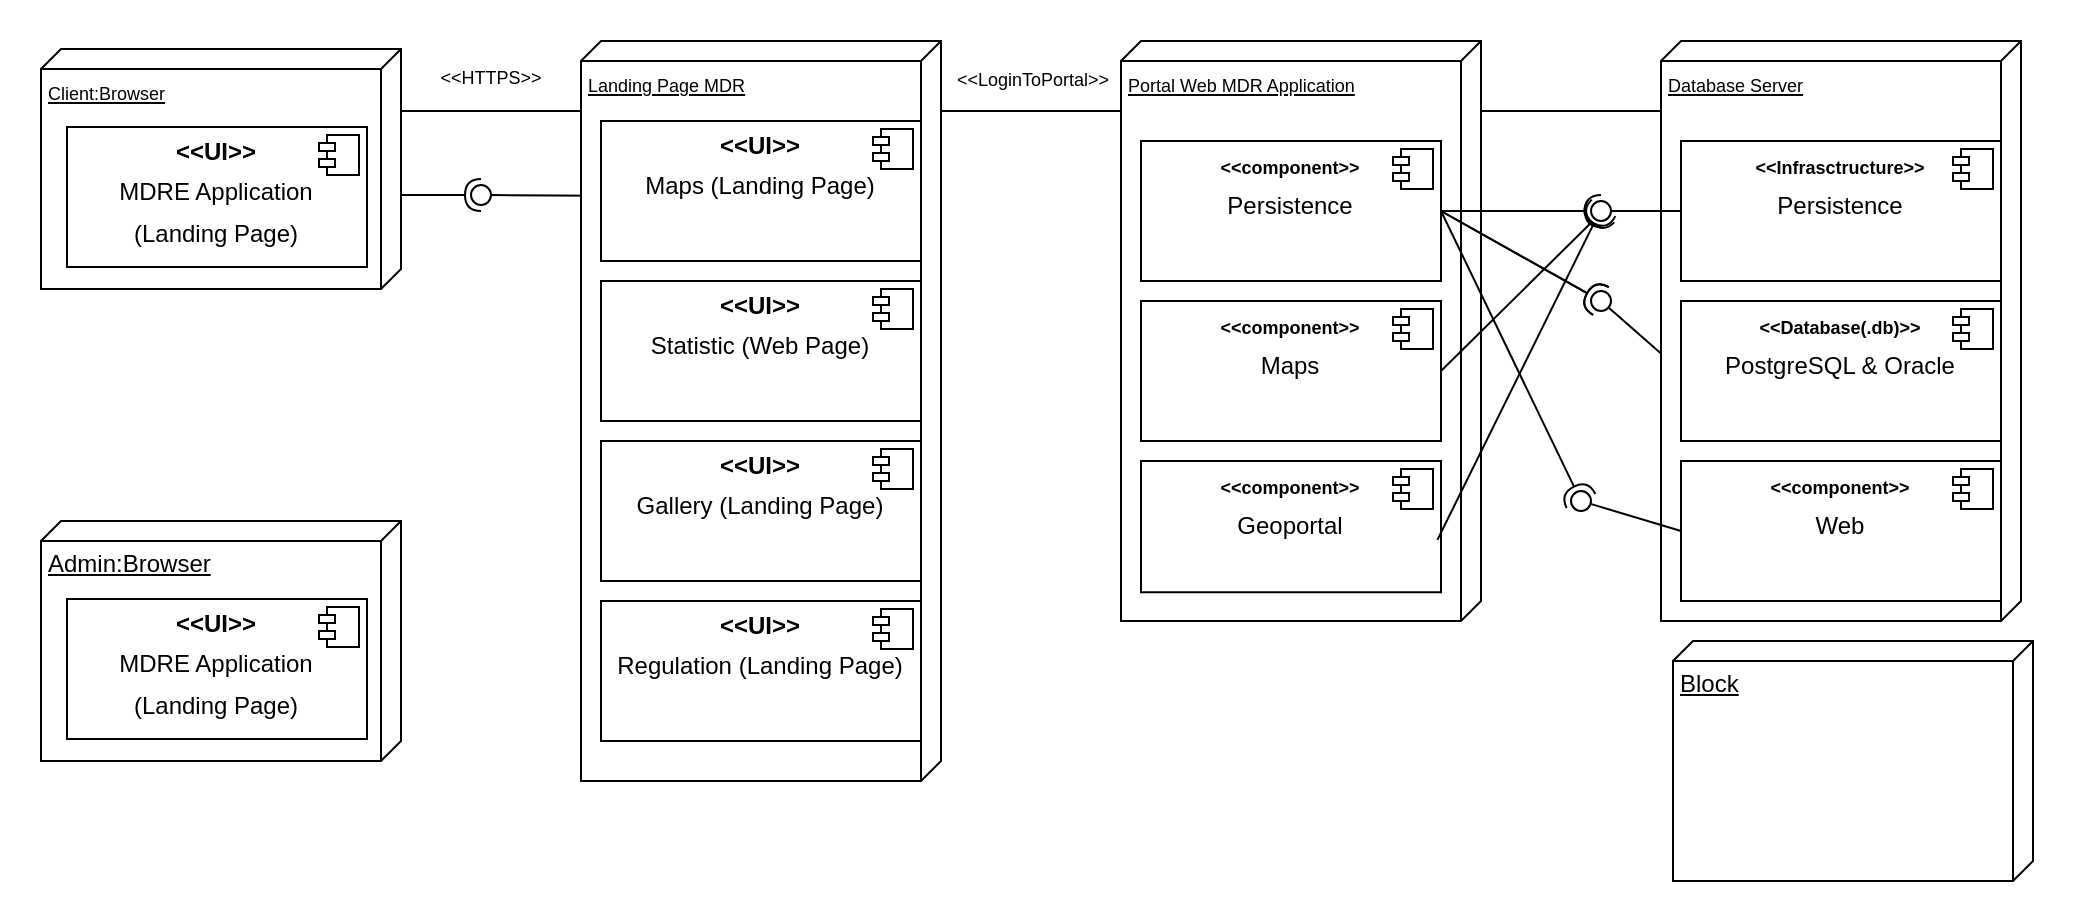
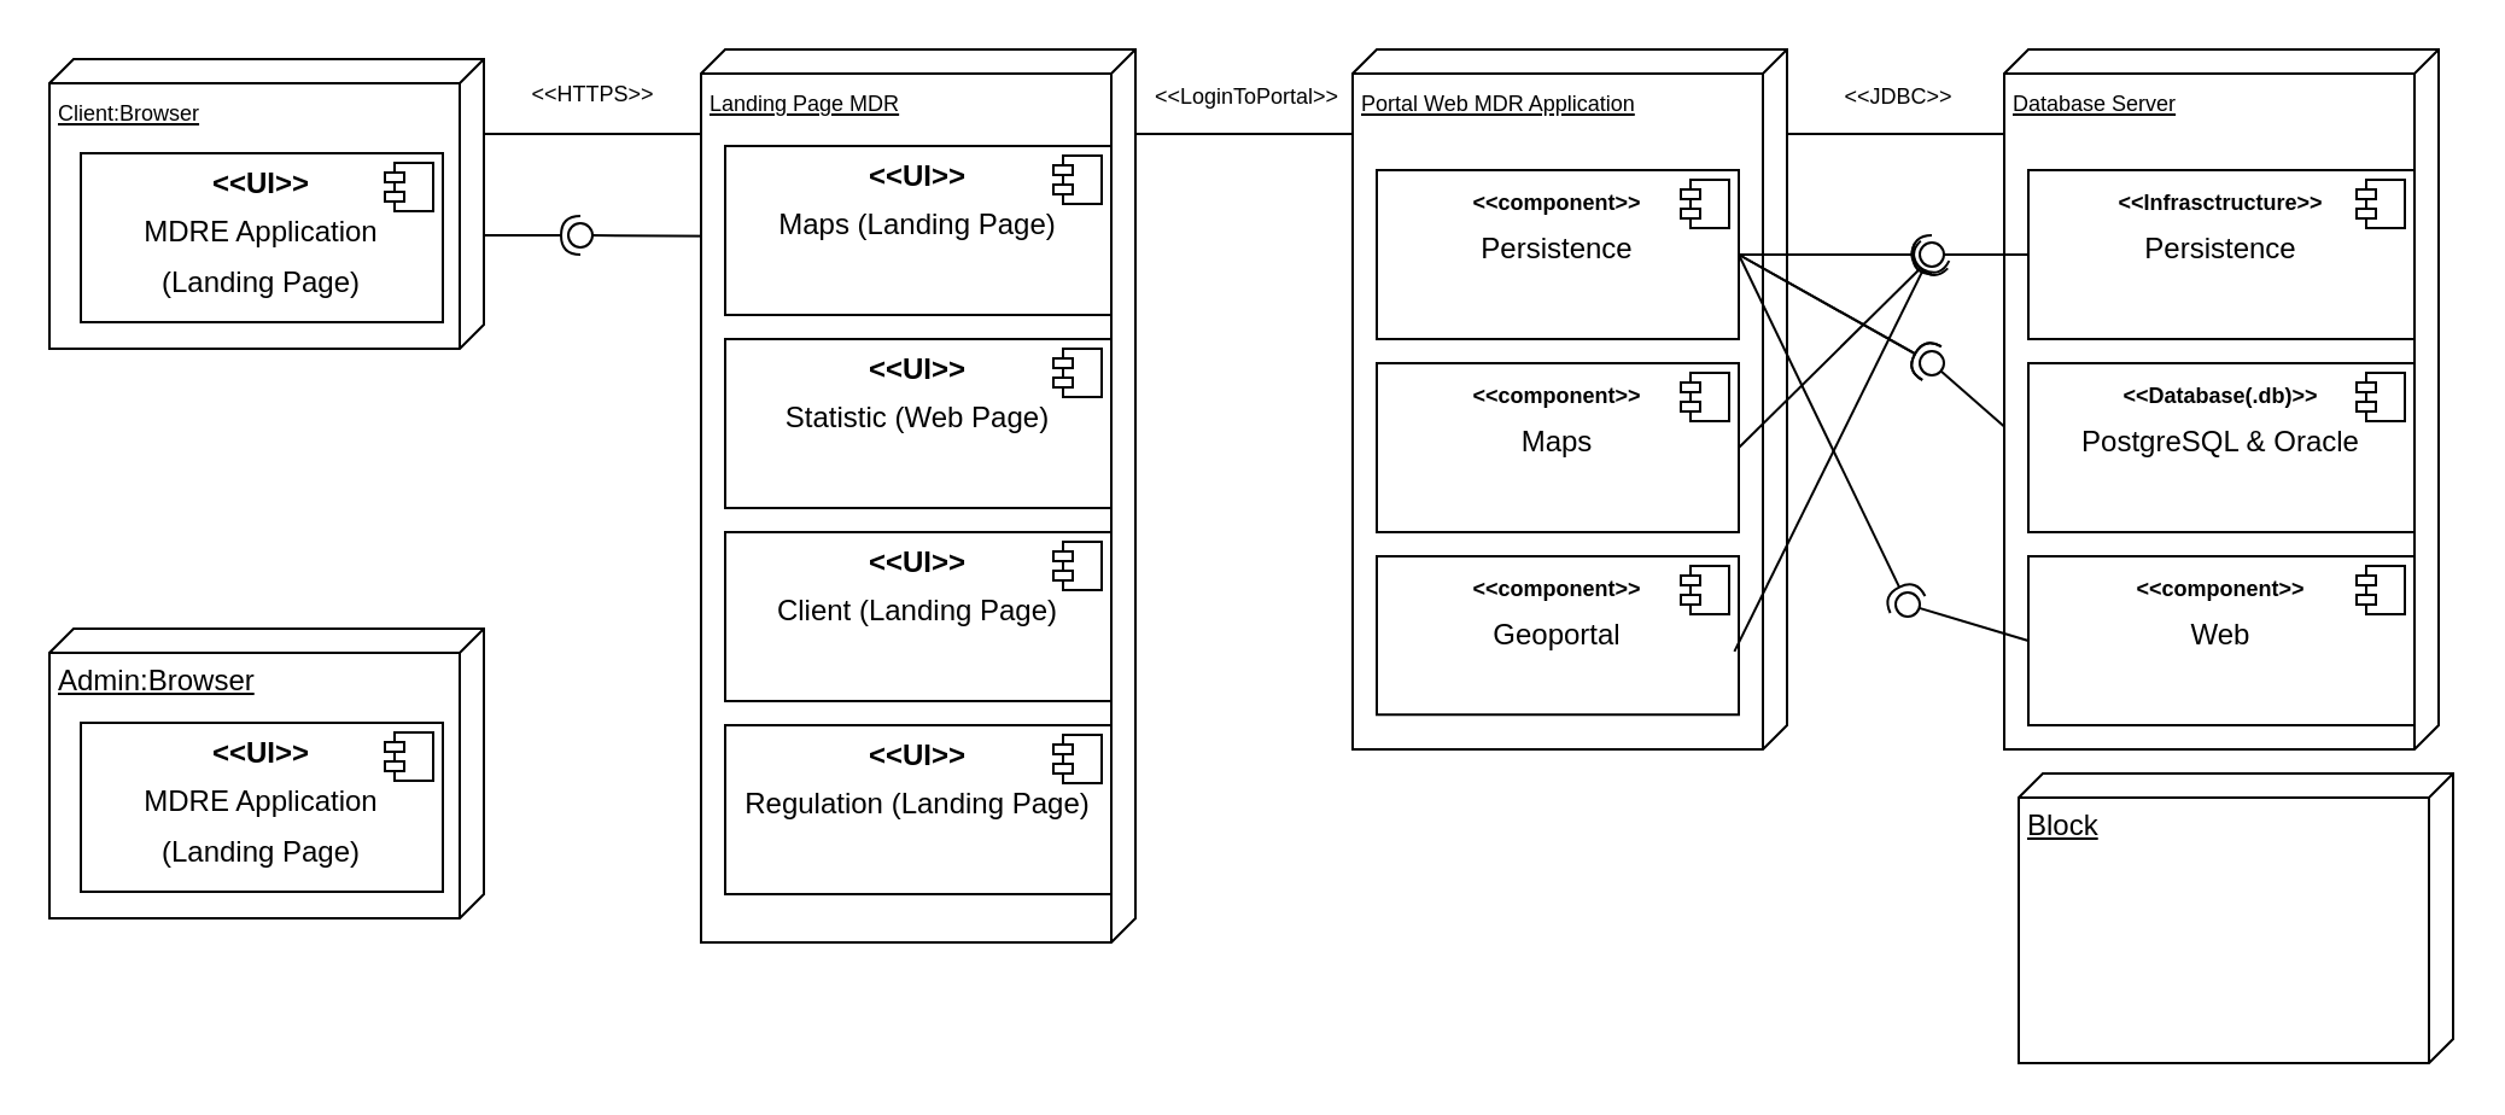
+ <mxCell id="5" value="&lt;font style=&quot;font-size: 9px;&quot;&gt;&amp;lt;&amp;lt;JDBC&amp;gt;&amp;gt;&lt;/font&gt;" style="text;html=1;align=center;verticalAlign=middle;resizable=0;points=[];autosize=1;strokeColor=none;fillColor=none;" vertex="1" parent="3"><mxGeometry x="41.0" width="70" height="30" as="geometry" /></mxCell>
- <mxCell id="28" value="&lt;p style=&quot;margin:0px;margin-top:6px;text-align:center;&quot;&gt;&lt;b&gt;&amp;lt;&amp;lt;UI&amp;gt;&amp;gt;&lt;/b&gt;&lt;/p&gt;&lt;p style=&quot;margin:0px;margin-top:6px;text-align:center;&quot;&gt;&lt;span style=&quot;background-color: initial;&quot;&gt;Gallery (Landing Page)&lt;/span&gt;&lt;br&gt;&lt;/p&gt;" style="align=left;overflow=fill;html=1;dropTarget=0;whiteSpace=wrap;" vertex="1" parent="22"><mxGeometry x="10" y="200" width="160" height="70" as="geometry" /></mxCell>
+ <mxCell id="28" value="&lt;p style=&quot;margin:0px;margin-top:6px;text-align:center;&quot;&gt;&lt;b&gt;&amp;lt;&amp;lt;UI&amp;gt;&amp;gt;&lt;/b&gt;&lt;/p&gt;&lt;p style=&quot;margin:0px;margin-top:6px;text-align:center;&quot;&gt;&lt;span style=&quot;background-color: initial;&quot;&gt;Client (Landing Page)&lt;/span&gt;&lt;br&gt;&lt;/p&gt;" style="align=left;overflow=fill;html=1;dropTarget=0;whiteSpace=wrap;" vertex="1" parent="22"><mxGeometry x="10" y="200" width="160" height="70" as="geometry" /></mxCell>
